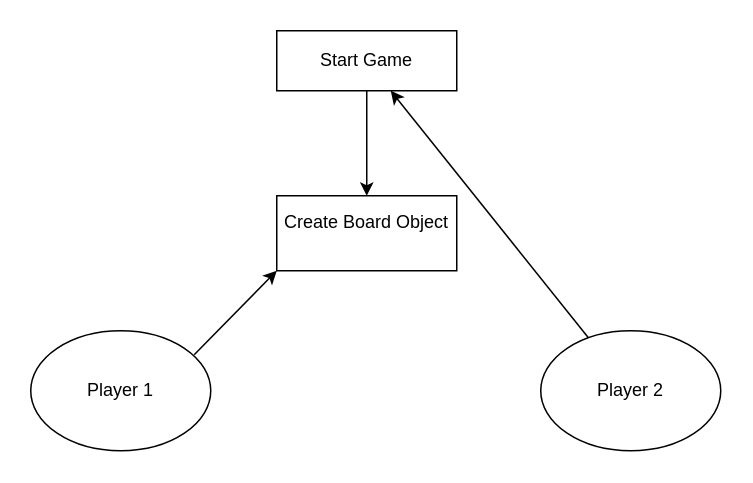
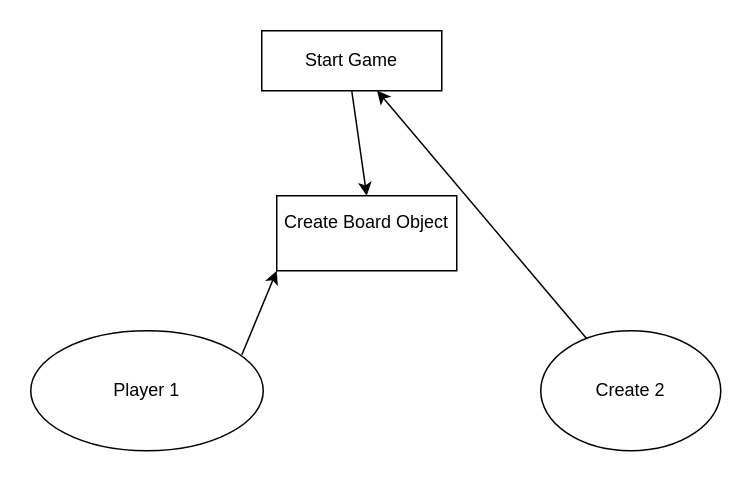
- <mxCell id="2" value="&lt;div&gt;Start Game&lt;/div&gt;" style="rounded=0;whiteSpace=wrap;html=1;" vertex="1" parent="1"><mxGeometry x="184" y="20" width="120" height="40" as="geometry" /></mxCell>
+ <mxCell id="2" value="&lt;div&gt;Start Game&lt;/div&gt;" style="rounded=0;whiteSpace=wrap;html=1;" vertex="1" parent="1"><mxGeometry x="174" y="20" width="120" height="40" as="geometry" /></mxCell>
- <mxCell id="5" value="&lt;div&gt;Player 1&lt;/div&gt;" style="ellipse;whiteSpace=wrap;html=1;" vertex="1" parent="1"><mxGeometry x="20" y="220" width="120" height="80" as="geometry" /></mxCell>
+ <mxCell id="5" value="&lt;div&gt;Player 1&lt;/div&gt;" style="ellipse;whiteSpace=wrap;html=1;" vertex="1" parent="1"><mxGeometry x="20" y="220" width="155" height="80" as="geometry" /></mxCell>
- <mxCell id="6" value="Player 2" style="ellipse;whiteSpace=wrap;html=1;fillColor=default;" vertex="1" parent="1"><mxGeometry x="360" y="220" width="120" height="80" as="geometry" /></mxCell>
+ <mxCell id="6" value="Create 2" style="ellipse;whiteSpace=wrap;html=1;fillColor=default;" vertex="1" parent="1"><mxGeometry x="360" y="220" width="120" height="80" as="geometry" /></mxCell>
